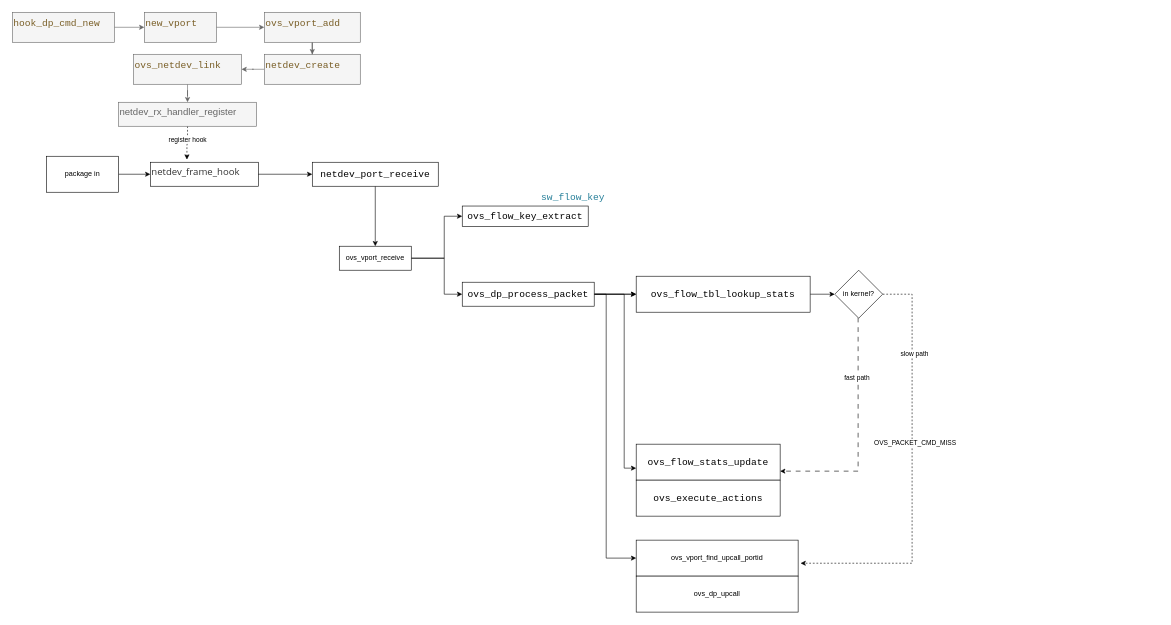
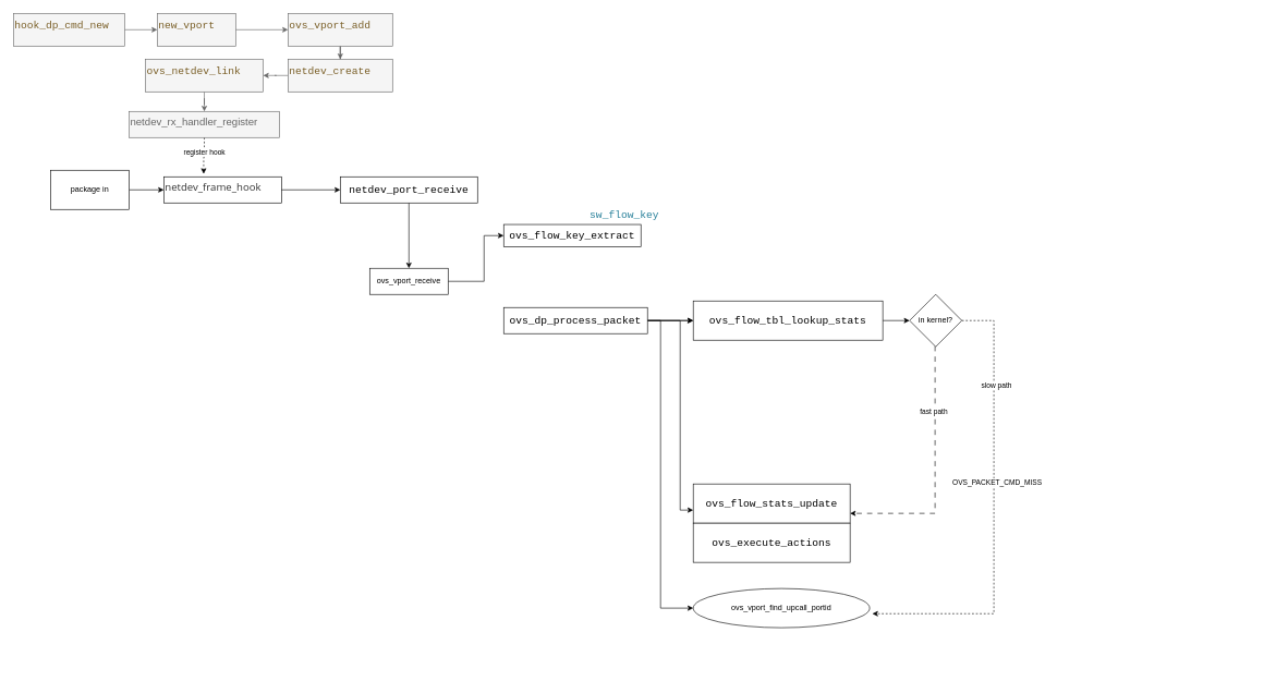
- <mxCell id="7" value="" style="edgeStyle=orthogonalEdgeStyle;rounded=0;orthogonalLoop=1;jettySize=auto;html=1;" edge="1" parent="1" source="8" target="14"><mxGeometry relative="1" as="geometry"><Array as="points"><mxPoint x="740" y="430" /><mxPoint x="740" y="490" /></Array></mxGeometry></mxCell>
- <mxCell id="25" value="ovs_vport_find_upcall_portid" style="whiteSpace=wrap;html=1;" vertex="1" parent="1"><mxGeometry x="1060" y="900" width="270" height="60" as="geometry" /></mxCell>
+ <mxCell id="25" value="ovs_vport_find_upcall_portid" style="ellipse;whiteSpace=wrap;html=1;" vertex="1" parent="1"><mxGeometry x="1060" y="900" width="270" height="60" as="geometry" /></mxCell>
- <mxCell id="26" value="ovs_dp_upcall" style="whiteSpace=wrap;html=1;" vertex="1" parent="1"><mxGeometry x="1060" y="960" width="270" height="60" as="geometry" /></mxCell>
